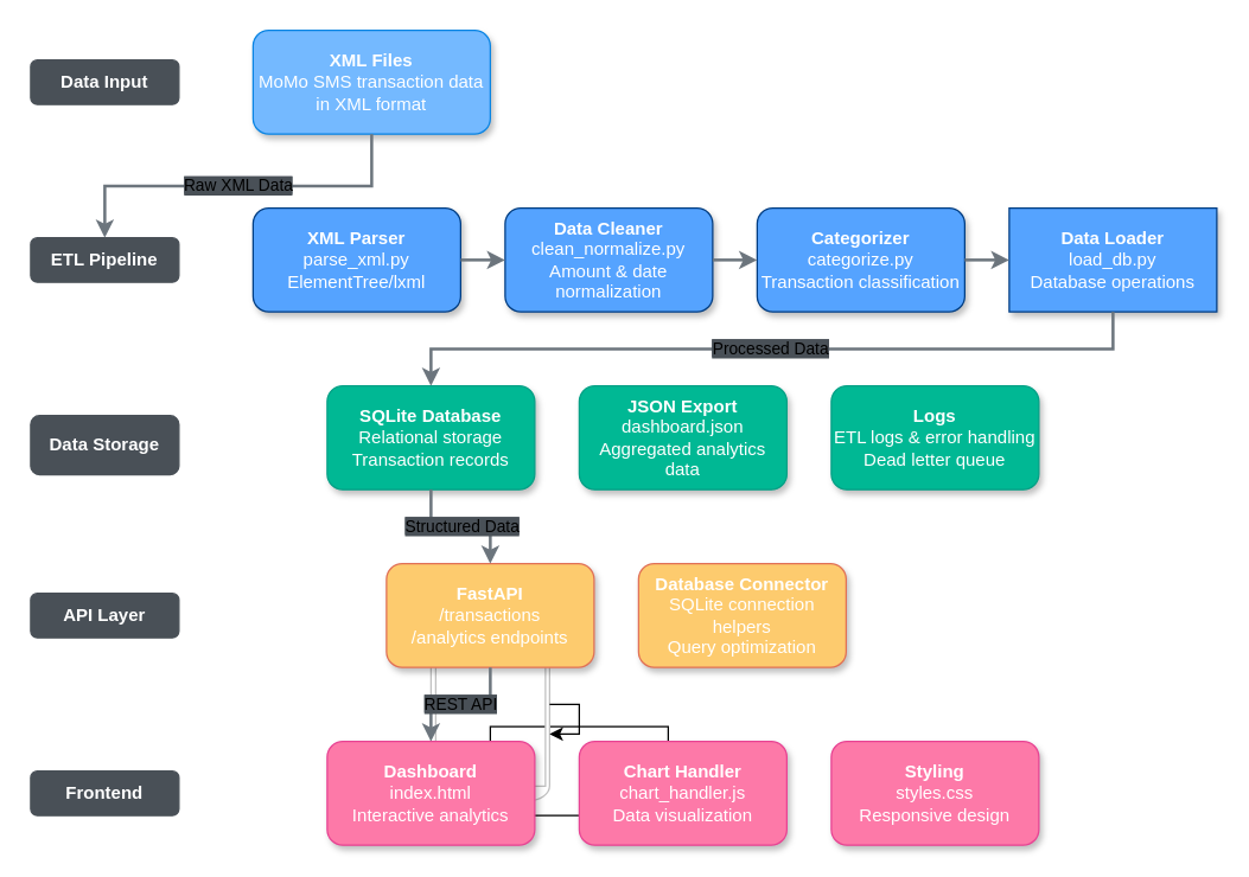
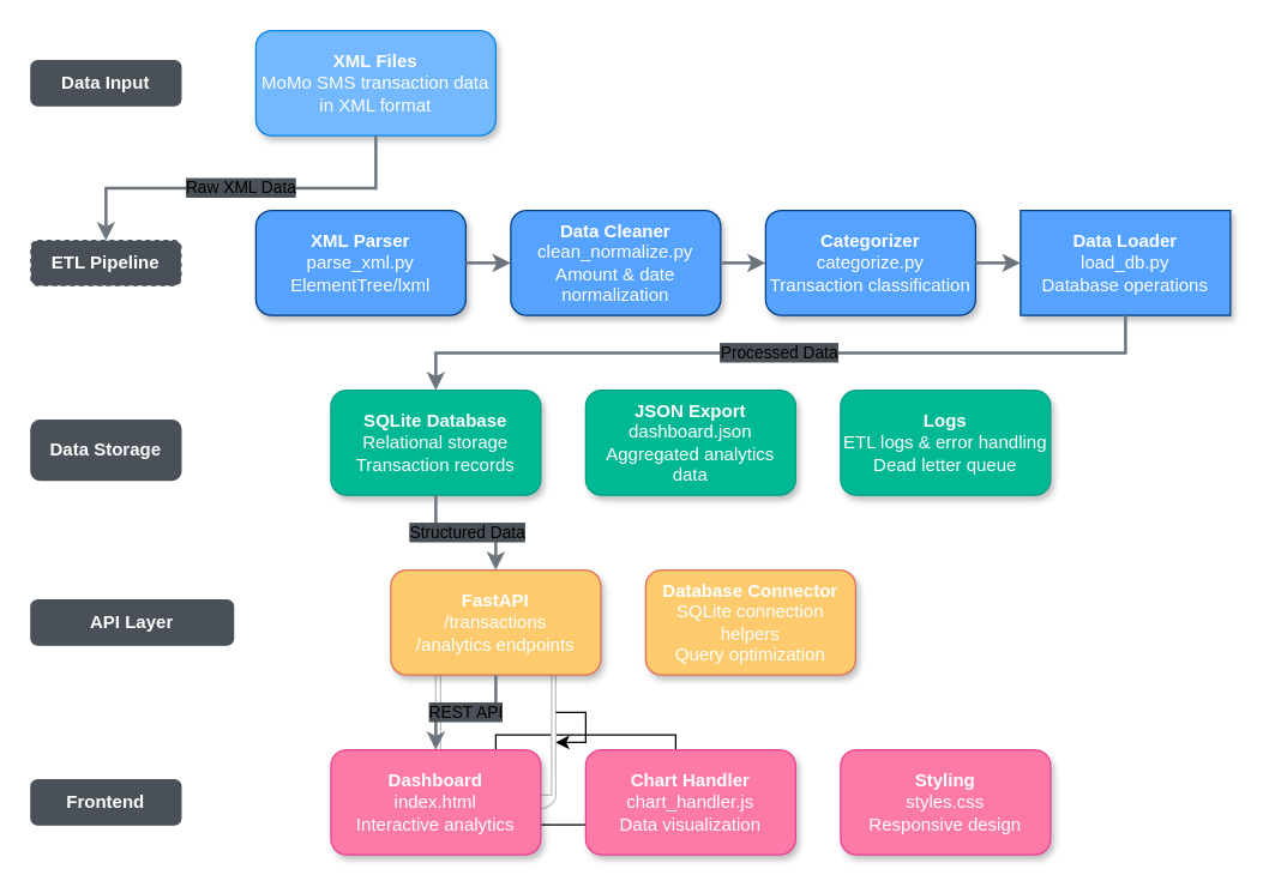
- <mxCell id="7" value="ETL Pipeline" style="rounded=1;whiteSpace=wrap;html=1;fillColor=#495057;strokeColor=#495057;fontColor=#FFFFFF;fontStyle=1;" parent="1" vertex="1"><mxGeometry x="20" y="160" width="100" height="30" as="geometry" /></mxCell>
+ <mxCell id="7" value="ETL Pipeline" style="rounded=1;whiteSpace=wrap;html=1;fillColor=#495057;strokeColor=#495057;fontColor=#FFFFFF;fontStyle=1;dashed=1;" parent="1" vertex="1"><mxGeometry x="20" y="160" width="100" height="30" as="geometry" /></mxCell>
- <mxCell id="16" value="API Layer" style="rounded=1;whiteSpace=wrap;html=1;fillColor=#495057;strokeColor=#495057;fontColor=#FFFFFF;fontStyle=1;" parent="1" vertex="1"><mxGeometry x="20" y="400" width="100" height="30" as="geometry" /></mxCell>
+ <mxCell id="16" value="API Layer" style="rounded=1;whiteSpace=wrap;html=1;fillColor=#495057;strokeColor=#495057;fontColor=#FFFFFF;fontStyle=1;" parent="1" vertex="1"><mxGeometry x="20" y="400" width="135" height="30" as="geometry" /></mxCell>
